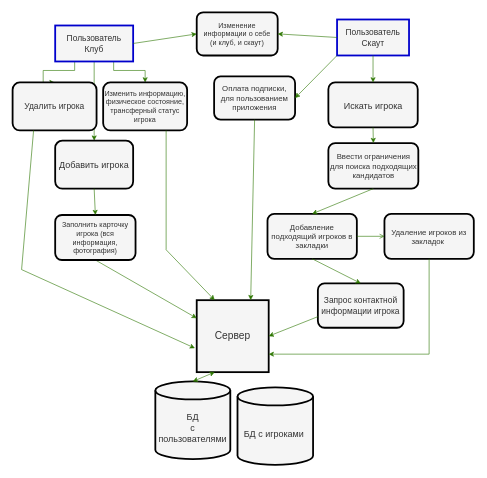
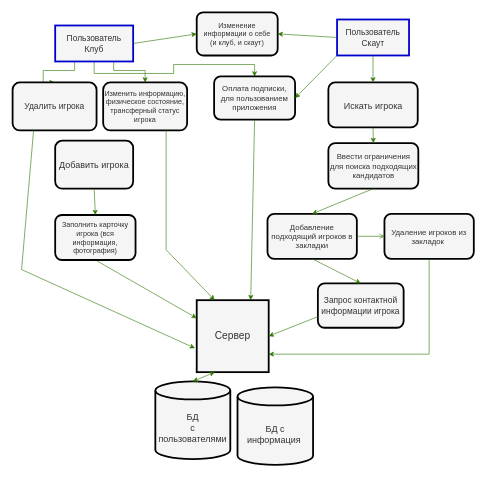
- <mxCell id="2" style="edgeStyle=orthogonalEdgeStyle;rounded=0;orthogonalLoop=1;jettySize=auto;html=1;exitX=0.5;exitY=1;exitDx=0;exitDy=0;entryX=0.5;entryY=0;entryDx=0;entryDy=0;fillColor=#60a917;strokeColor=#2D7600;" edge="1" parent="1" source="5" target="7"><mxGeometry relative="1" as="geometry" /></mxCell>
+ <mxCell id="2" style="edgeStyle=orthogonalEdgeStyle;rounded=0;orthogonalLoop=1;jettySize=auto;html=1;exitX=0.5;exitY=1;exitDx=0;exitDy=0;fillColor=#60a917;strokeColor=#2D7600;" edge="1" parent="1" source="5" target="34"><mxGeometry relative="1" as="geometry" /></mxCell>
- <mxCell id="32" value="&lt;span style=&quot;font-size: 15px;&quot;&gt;БД с игроками&amp;nbsp;&lt;/span&gt;" style="shape=cylinder3;whiteSpace=wrap;html=1;boundedLbl=1;backgroundOutline=1;size=15;fillColor=#f5f5f5;fontColor=#333333;strokeColor=#000000;strokeWidth=3;" vertex="1" parent="1"><mxGeometry x="395" y="645.5" width="126" height="129" as="geometry" /></mxCell>
+ <mxCell id="32" value="&lt;span style=&quot;font-size: 15px;&quot;&gt;БД с информация&amp;nbsp;&lt;/span&gt;" style="shape=cylinder3;whiteSpace=wrap;html=1;boundedLbl=1;backgroundOutline=1;size=15;fillColor=#f5f5f5;fontColor=#333333;strokeColor=#000000;strokeWidth=3;" vertex="1" parent="1"><mxGeometry x="395" y="645.5" width="126" height="129" as="geometry" /></mxCell>
